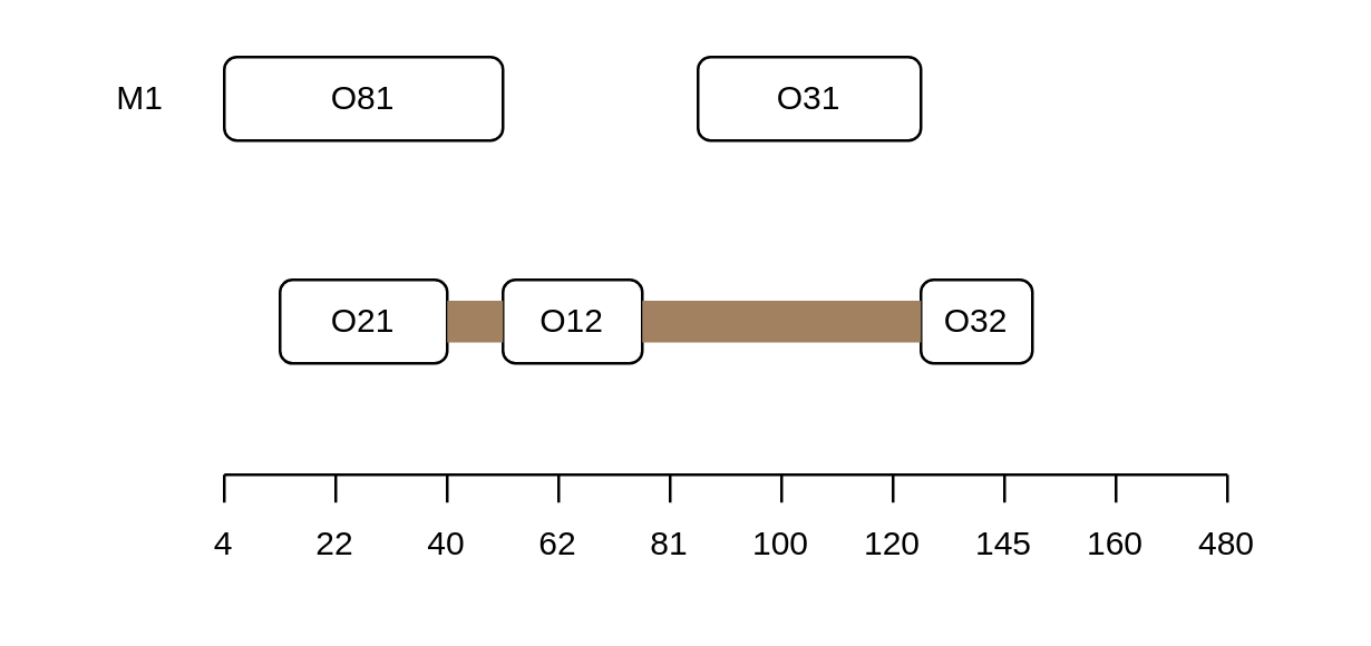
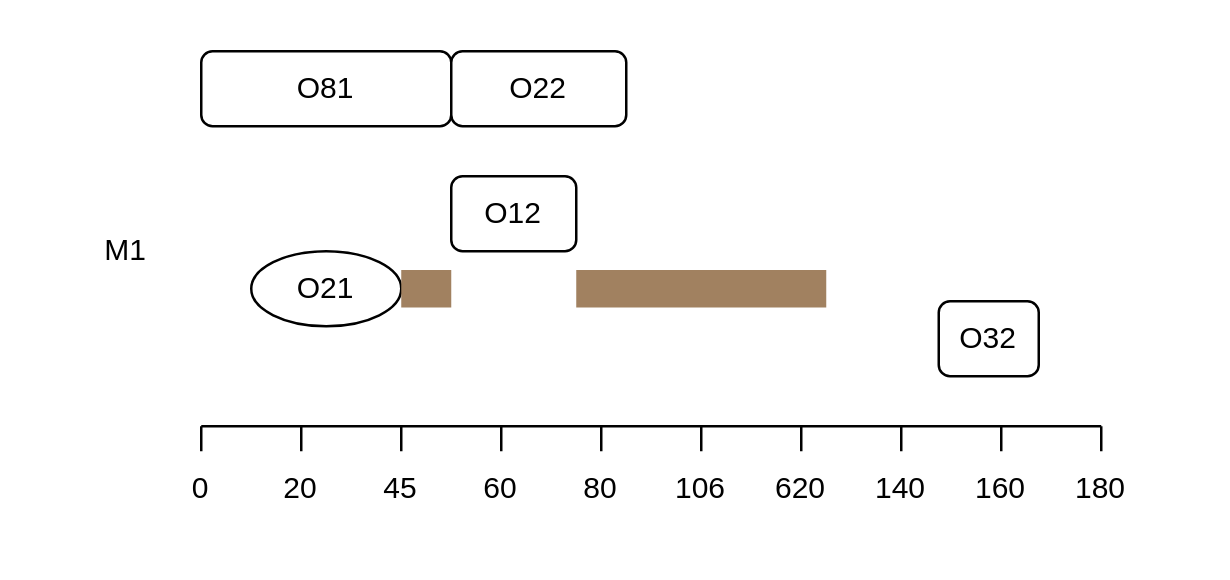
- <mxCell id="5" value="M1" style="text;html=1;strokeColor=none;fillColor=none;align=center;verticalAlign=middle;whiteSpace=wrap;rounded=0;" vertex="1" parent="1"><mxGeometry x="20" y="20" width="60" height="30" as="geometry" /></mxCell>
+ <mxCell id="5" value="M1" style="text;html=1;strokeColor=none;fillColor=none;align=center;verticalAlign=middle;whiteSpace=wrap;rounded=0;" vertex="1" parent="1"><mxGeometry x="20" y="85" width="60" height="30" as="geometry" /></mxCell>
+ <mxCell id="28" value="O22" style="rounded=1;whiteSpace=wrap;html=1;" vertex="1" parent="1"><mxGeometry x="180" y="20" width="70" height="30" as="geometry" /></mxCell>
- <mxCell id="26" value="O31" style="rounded=1;whiteSpace=wrap;html=1;" vertex="1" parent="1"><mxGeometry x="250" y="20" width="80" height="30" as="geometry" /></mxCell>
- <mxCell id="25" value="O21" style="rounded=1;whiteSpace=wrap;html=1;" vertex="1" parent="1"><mxGeometry x="100" y="100" width="60" height="30" as="geometry" /></mxCell>
+ <mxCell id="25" value="O21" style="ellipse;whiteSpace=wrap;html=1;" vertex="1" parent="1"><mxGeometry x="100" y="100" width="60" height="30" as="geometry" /></mxCell>
- <mxCell id="27" value="O12" style="rounded=1;whiteSpace=wrap;html=1;" vertex="1" parent="1"><mxGeometry x="180" y="100" width="50" height="30" as="geometry" /></mxCell>
+ <mxCell id="27" value="O12" style="rounded=1;whiteSpace=wrap;html=1;" vertex="1" parent="1"><mxGeometry x="180" y="70" width="50" height="30" as="geometry" /></mxCell>
- <mxCell id="29" value="O32" style="rounded=1;whiteSpace=wrap;html=1;" vertex="1" parent="1"><mxGeometry x="330" y="100" width="40" height="30" as="geometry" /></mxCell>
+ <mxCell id="29" value="O32" style="rounded=1;whiteSpace=wrap;html=1;" vertex="1" parent="1"><mxGeometry x="375" y="120" width="40" height="30" as="geometry" /></mxCell>
- <mxCell id="15" value="4" style="text;html=1;strokeColor=none;fillColor=none;align=center;verticalAlign=middle;whiteSpace=wrap;rounded=0;" vertex="1" parent="1"><mxGeometry x="50" y="180" width="60" height="30" as="geometry" /></mxCell>
+ <mxCell id="15" value="0" style="text;html=1;strokeColor=none;fillColor=none;align=center;verticalAlign=middle;whiteSpace=wrap;rounded=0;" vertex="1" parent="1"><mxGeometry x="50" y="180" width="60" height="30" as="geometry" /></mxCell>
- <mxCell id="16" value="22" style="text;html=1;strokeColor=none;fillColor=none;align=center;verticalAlign=middle;whiteSpace=wrap;rounded=0;" vertex="1" parent="1"><mxGeometry x="90" y="180" width="60" height="30" as="geometry" /></mxCell>
+ <mxCell id="16" value="20" style="text;html=1;strokeColor=none;fillColor=none;align=center;verticalAlign=middle;whiteSpace=wrap;rounded=0;" vertex="1" parent="1"><mxGeometry x="90" y="180" width="60" height="30" as="geometry" /></mxCell>
- <mxCell id="17" value="40" style="text;html=1;strokeColor=none;fillColor=none;align=center;verticalAlign=middle;whiteSpace=wrap;rounded=0;" vertex="1" parent="1"><mxGeometry x="130" y="180" width="60" height="30" as="geometry" /></mxCell>
+ <mxCell id="17" value="45" style="text;html=1;strokeColor=none;fillColor=none;align=center;verticalAlign=middle;whiteSpace=wrap;rounded=0;" vertex="1" parent="1"><mxGeometry x="130" y="180" width="60" height="30" as="geometry" /></mxCell>
- <mxCell id="18" value="62" style="text;html=1;strokeColor=none;fillColor=none;align=center;verticalAlign=middle;whiteSpace=wrap;rounded=0;" vertex="1" parent="1"><mxGeometry x="170" y="180" width="60" height="30" as="geometry" /></mxCell>
+ <mxCell id="18" value="60" style="text;html=1;strokeColor=none;fillColor=none;align=center;verticalAlign=middle;whiteSpace=wrap;rounded=0;" vertex="1" parent="1"><mxGeometry x="170" y="180" width="60" height="30" as="geometry" /></mxCell>
- <mxCell id="19" value="81" style="text;html=1;strokeColor=none;fillColor=none;align=center;verticalAlign=middle;whiteSpace=wrap;rounded=0;" vertex="1" parent="1"><mxGeometry x="210" y="180" width="60" height="30" as="geometry" /></mxCell>
+ <mxCell id="19" value="80" style="text;html=1;strokeColor=none;fillColor=none;align=center;verticalAlign=middle;whiteSpace=wrap;rounded=0;" vertex="1" parent="1"><mxGeometry x="210" y="180" width="60" height="30" as="geometry" /></mxCell>
- <mxCell id="20" value="100" style="text;html=1;strokeColor=none;fillColor=none;align=center;verticalAlign=middle;whiteSpace=wrap;rounded=0;" vertex="1" parent="1"><mxGeometry x="250" y="180" width="60" height="30" as="geometry" /></mxCell>
+ <mxCell id="20" value="106" style="text;html=1;strokeColor=none;fillColor=none;align=center;verticalAlign=middle;whiteSpace=wrap;rounded=0;" vertex="1" parent="1"><mxGeometry x="250" y="180" width="60" height="30" as="geometry" /></mxCell>
- <mxCell id="21" value="120" style="text;html=1;strokeColor=none;fillColor=none;align=center;verticalAlign=middle;whiteSpace=wrap;rounded=0;" vertex="1" parent="1"><mxGeometry x="290" y="180" width="60" height="30" as="geometry" /></mxCell>
+ <mxCell id="21" value="620" style="text;html=1;strokeColor=none;fillColor=none;align=center;verticalAlign=middle;whiteSpace=wrap;rounded=0;" vertex="1" parent="1"><mxGeometry x="290" y="180" width="60" height="30" as="geometry" /></mxCell>
- <mxCell id="22" value="145" style="text;html=1;strokeColor=none;fillColor=none;align=center;verticalAlign=middle;whiteSpace=wrap;rounded=0;" vertex="1" parent="1"><mxGeometry x="330" y="180" width="60" height="30" as="geometry" /></mxCell>
+ <mxCell id="22" value="140" style="text;html=1;strokeColor=none;fillColor=none;align=center;verticalAlign=middle;whiteSpace=wrap;rounded=0;" vertex="1" parent="1"><mxGeometry x="330" y="180" width="60" height="30" as="geometry" /></mxCell>
- <mxCell id="24" value="480" style="text;html=1;strokeColor=none;fillColor=none;align=center;verticalAlign=middle;whiteSpace=wrap;rounded=0;" vertex="1" parent="1"><mxGeometry x="410" y="180" width="60" height="30" as="geometry" /></mxCell>
+ <mxCell id="24" value="180" style="text;html=1;strokeColor=none;fillColor=none;align=center;verticalAlign=middle;whiteSpace=wrap;rounded=0;" vertex="1" parent="1"><mxGeometry x="410" y="180" width="60" height="30" as="geometry" /></mxCell>
